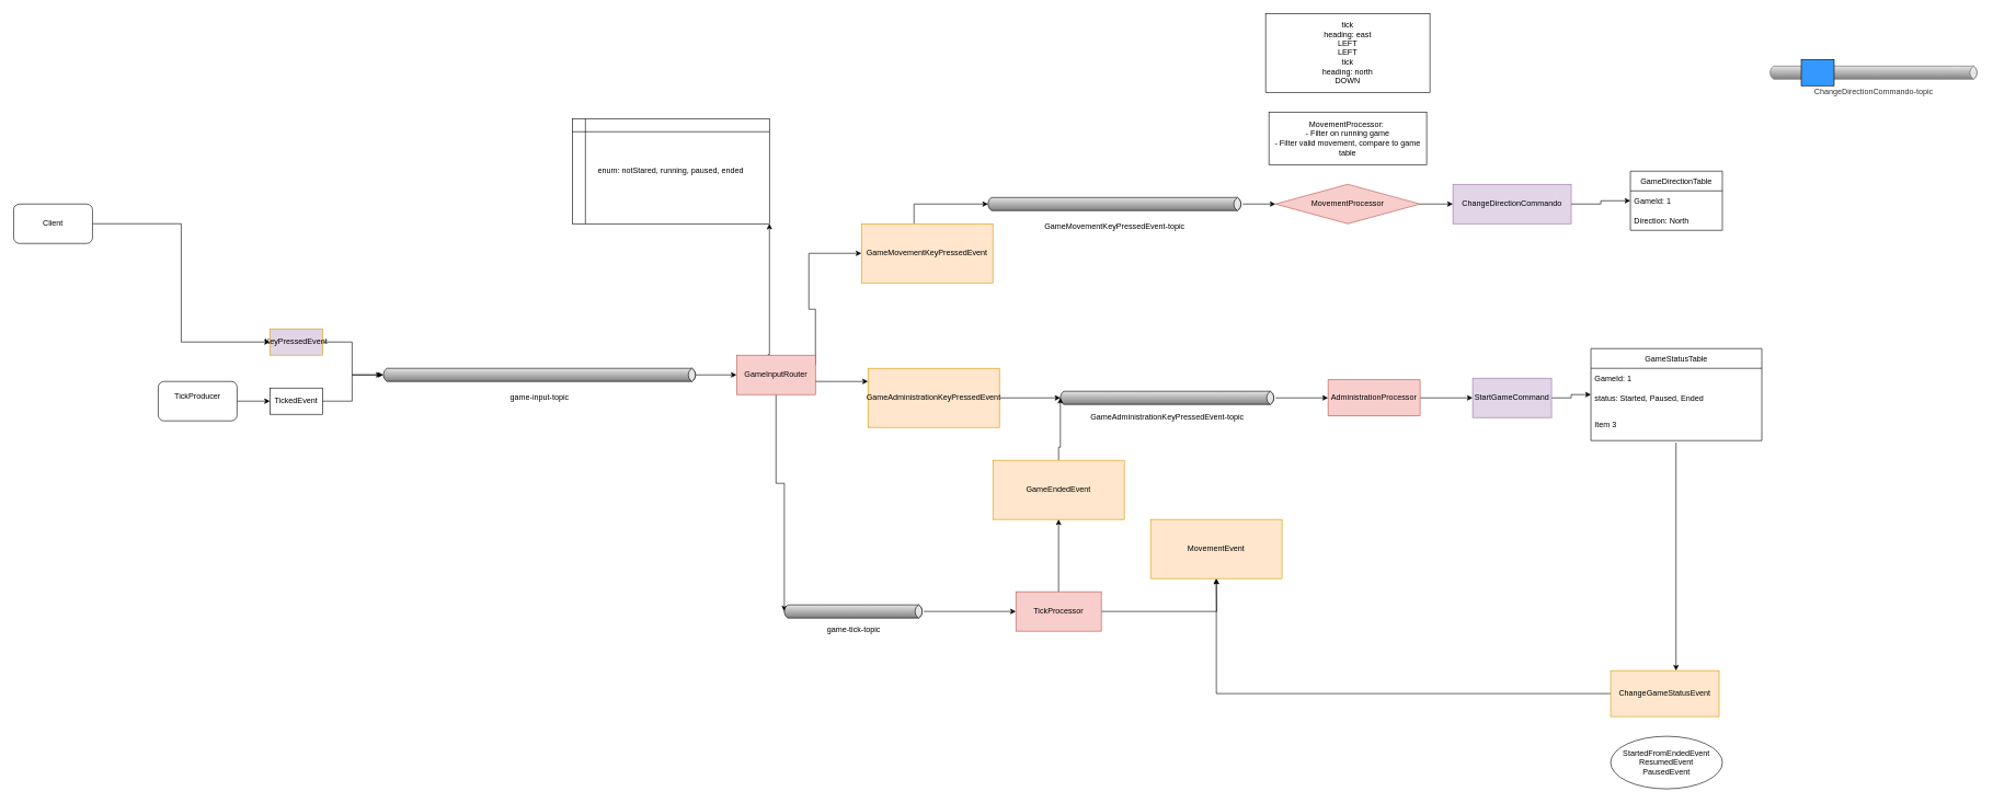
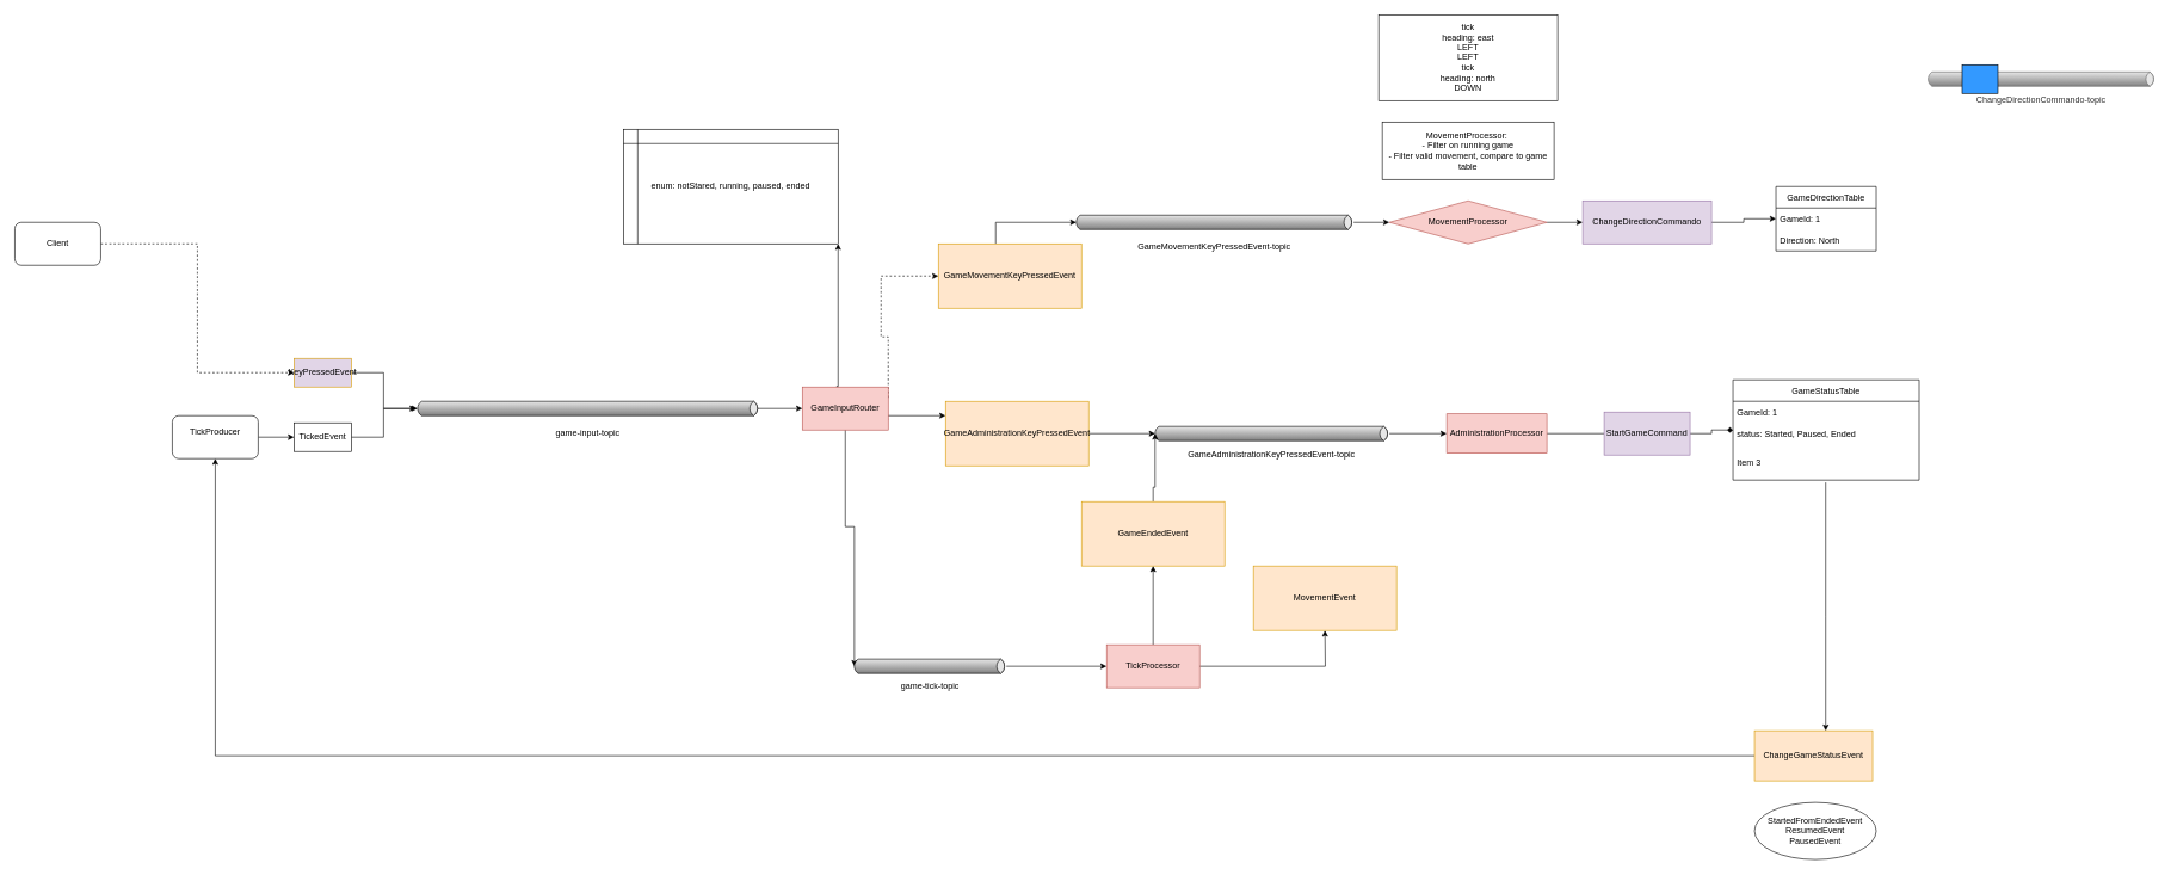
- <mxCell id="12" style="edgeStyle=orthogonalEdgeStyle;rounded=0;orthogonalLoop=1;jettySize=auto;html=1;exitX=1;exitY=0.5;exitDx=0;exitDy=0;entryX=0;entryY=0.5;entryDx=0;entryDy=0;fontSize=12;" parent="1" source="13" target="3" edge="1"><mxGeometry relative="1" as="geometry" /></mxCell>
+ <mxCell id="12" style="edgeStyle=orthogonalEdgeStyle;rounded=0;orthogonalLoop=1;jettySize=auto;html=1;exitX=1;exitY=0.5;exitDx=0;exitDy=0;entryX=0;entryY=0.5;entryDx=0;entryDy=0;fontSize=12;dashed=1;" parent="1" source="13" target="3" edge="1"><mxGeometry relative="1" as="geometry" /></mxCell>
- <mxCell id="8" style="edgeStyle=orthogonalEdgeStyle;rounded=0;orthogonalLoop=1;jettySize=auto;html=1;exitX=1;exitY=0.25;exitDx=0;exitDy=0;fontSize=12;" parent="1" source="11" target="34" edge="1"><mxGeometry relative="1" as="geometry"><mxPoint x="1270" y="470" as="targetPoint" /><Array as="points"><mxPoint x="1230" y="470" /></Array></mxGeometry></mxCell>
+ <mxCell id="8" style="edgeStyle=orthogonalEdgeStyle;rounded=0;orthogonalLoop=1;jettySize=auto;html=1;exitX=1;exitY=0.25;exitDx=0;exitDy=0;fontSize=12;dashed=1;" parent="1" source="11" target="34" edge="1"><mxGeometry relative="1" as="geometry"><mxPoint x="1270" y="470" as="targetPoint" /><Array as="points"><mxPoint x="1230" y="470" /></Array></mxGeometry></mxCell>
- <mxCell id="28" style="edgeStyle=orthogonalEdgeStyle;rounded=0;orthogonalLoop=1;jettySize=auto;html=1;fontSize=12;" edge="1" parent="1" source="29" target="46"><mxGeometry relative="1" as="geometry"><mxPoint x="2470" y="605" as="targetPoint" /></mxGeometry></mxCell>
+ <mxCell id="28" style="edgeStyle=orthogonalEdgeStyle;rounded=0;orthogonalLoop=1;jettySize=auto;html=1;fontSize=12;endArrow=diamond;" edge="1" parent="1" source="29" target="46"><mxGeometry relative="1" as="geometry"><mxPoint x="2470" y="605" as="targetPoint" /></mxGeometry></mxCell>
- <mxCell id="25" style="edgeStyle=orthogonalEdgeStyle;rounded=0;orthogonalLoop=1;jettySize=auto;html=1;fontSize=12;" parent="1" source="27" target="29" edge="1"><mxGeometry relative="1" as="geometry" /></mxCell>
+ <mxCell id="25" style="edgeStyle=orthogonalEdgeStyle;rounded=0;orthogonalLoop=1;jettySize=auto;html=1;fontSize=12;endArrow=none;" parent="1" source="27" target="29" edge="1"><mxGeometry relative="1" as="geometry" /></mxCell>
- <mxCell id="30" style="edgeStyle=orthogonalEdgeStyle;rounded=0;orthogonalLoop=1;jettySize=auto;html=1;fontSize=12;" parent="1" source="31" target="55" edge="1"><mxGeometry relative="1" as="geometry"><mxPoint x="2022.941" y="950" as="targetPoint" /></mxGeometry></mxCell>
+ <mxCell id="30" style="edgeStyle=orthogonalEdgeStyle;rounded=0;orthogonalLoop=1;jettySize=auto;html=1;fontSize=12;entryX=0.5;entryY=1;entryDx=0;entryDy=0;" parent="1" source="31" target="15" edge="1"><mxGeometry relative="1" as="geometry"><mxPoint x="2022.941" y="950" as="targetPoint" /></mxGeometry></mxCell>
